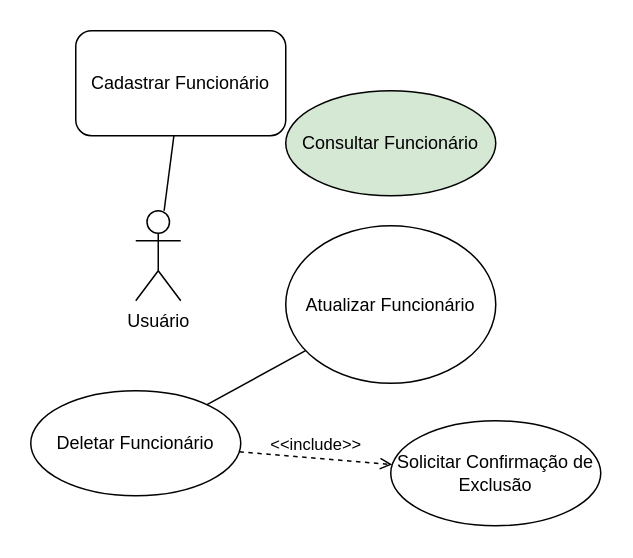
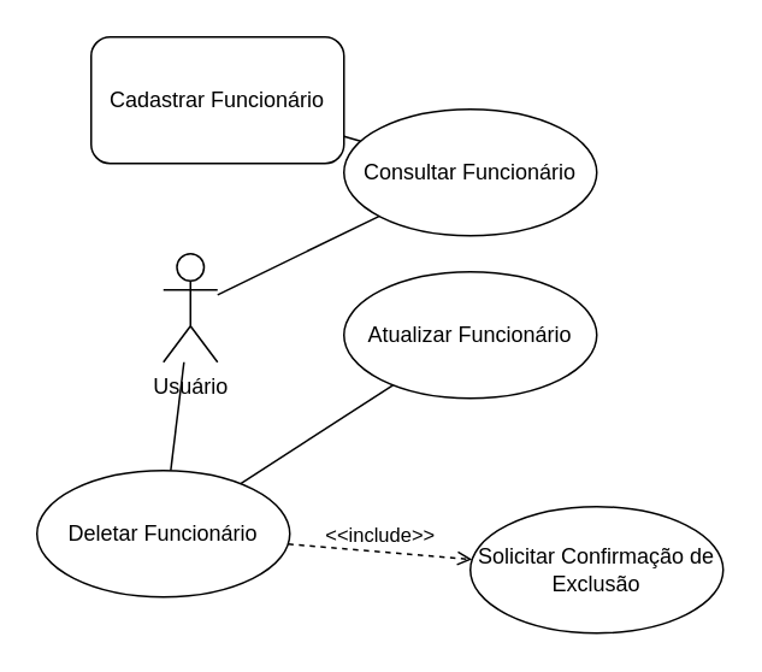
- <mxCell id="6" value="Consultar&lt;span style=&quot;background-color: initial;&quot;&gt;&amp;nbsp;Funcionário&lt;/span&gt;" style="ellipse;whiteSpace=wrap;html=1;fillColor=#d5e8d4;" vertex="1" parent="1"><mxGeometry x="190" y="60" width="140" height="70" as="geometry" /></mxCell>
+ <mxCell id="6" value="Consultar&lt;span style=&quot;background-color: initial;&quot;&gt;&amp;nbsp;Funcionário&lt;/span&gt;" style="ellipse;whiteSpace=wrap;html=1;" vertex="1" parent="1"><mxGeometry x="190" y="60" width="140" height="70" as="geometry" /></mxCell>
- <mxCell id="3" style="rounded=0;orthogonalLoop=1;jettySize=auto;html=1;endArrow=none;endFill=0;" edge="1" parent="1" source="4" target="2"><mxGeometry relative="1" as="geometry" /></mxCell>
+ <mxCell id="3" style="rounded=0;orthogonalLoop=1;jettySize=auto;html=1;endArrow=none;endFill=0;" edge="1" parent="1" source="4" target="6"><mxGeometry relative="1" as="geometry" /></mxCell>
+ <mxCell id="5" style="rounded=0;orthogonalLoop=1;jettySize=auto;html=1;endArrow=none;endFill=0;" edge="1" parent="1" source="6" target="2"><mxGeometry relative="1" as="geometry" /></mxCell>
- <mxCell id="8" value="&lt;span style=&quot;background-color: initial;&quot;&gt;Atualizar Funcionário&lt;/span&gt;" style="ellipse;whiteSpace=wrap;html=1;" vertex="1" parent="1"><mxGeometry x="190" y="150" width="140" height="105" as="geometry" /></mxCell>
+ <mxCell id="8" value="&lt;span style=&quot;background-color: initial;&quot;&gt;Atualizar Funcionário&lt;/span&gt;" style="ellipse;whiteSpace=wrap;html=1;" vertex="1" parent="1"><mxGeometry x="190" y="150" width="140" height="70" as="geometry" /></mxCell>
+ <mxCell id="9" style="rounded=0;orthogonalLoop=1;jettySize=auto;html=1;endArrow=none;endFill=0;" edge="1" parent="1" source="10" target="2"><mxGeometry relative="1" as="geometry" /></mxCell>
